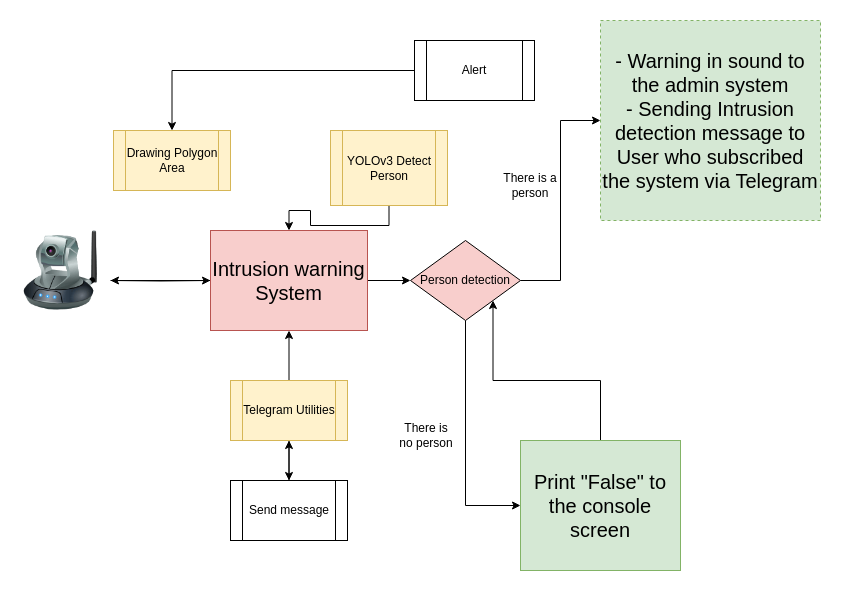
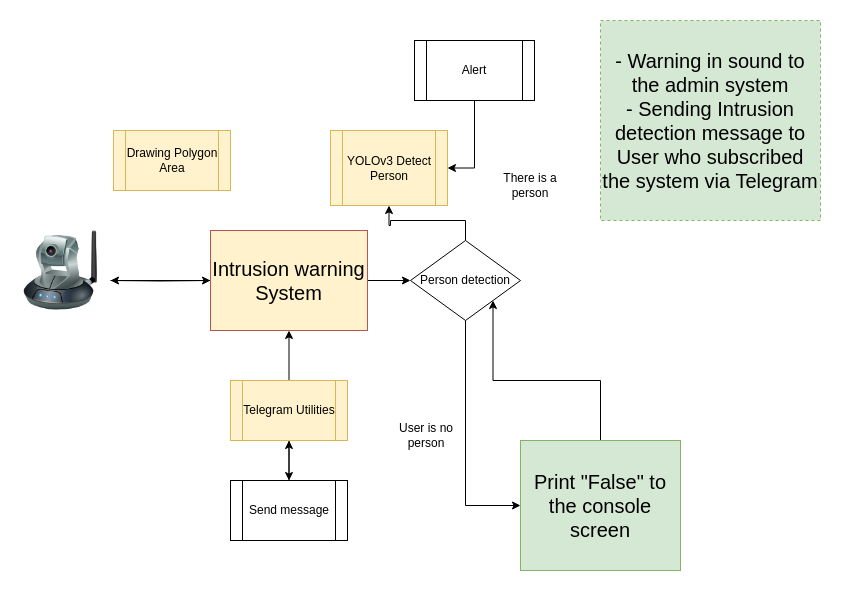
- <mxCell id="13" style="edgeStyle=orthogonalEdgeStyle;rounded=0;orthogonalLoop=1;jettySize=auto;html=1;" parent="1" source="14" target="24" edge="1"><mxGeometry relative="1" as="geometry" /></mxCell>
+ <mxCell id="13" style="edgeStyle=orthogonalEdgeStyle;rounded=0;orthogonalLoop=1;jettySize=auto;html=1;entryX=1;entryY=0.5;entryDx=0;entryDy=0;" parent="1" source="14" target="8" edge="1"><mxGeometry relative="1" as="geometry" /></mxCell>
- <mxCell id="17" style="edgeStyle=orthogonalEdgeStyle;rounded=0;orthogonalLoop=1;jettySize=auto;html=1;entryX=0;entryY=0.5;entryDx=0;entryDy=0;" parent="1" source="19" target="12" edge="1"><mxGeometry relative="1" as="geometry" /></mxCell>
+ <mxCell id="17" style="edgeStyle=orthogonalEdgeStyle;rounded=0;orthogonalLoop=1;jettySize=auto;html=1;" parent="1" source="19" target="8" edge="1"><mxGeometry relative="1" as="geometry" /></mxCell>
- <mxCell id="7" style="edgeStyle=orthogonalEdgeStyle;rounded=0;orthogonalLoop=1;jettySize=auto;html=1;entryX=0.5;entryY=0;entryDx=0;entryDy=0;" parent="1" source="8" target="6" edge="1"><mxGeometry relative="1" as="geometry" /></mxCell>
- <mxCell id="6" value="&lt;font style=&quot;font-size: 20px;&quot;&gt;Intrusion warning System&lt;/font&gt;" style="rounded=0;whiteSpace=wrap;html=1;fillColor=#f8cecc;strokeColor=#b85450;" parent="1" vertex="1"><mxGeometry x="210" y="230" width="157" height="100" as="geometry" /></mxCell>
+ <mxCell id="6" value="&lt;font style=&quot;font-size: 20px;&quot;&gt;Intrusion warning System&lt;/font&gt;" style="rounded=0;whiteSpace=wrap;html=1;fillColor=#fff2cc;strokeColor=#b85450;" parent="1" vertex="1"><mxGeometry x="210" y="230" width="157" height="100" as="geometry" /></mxCell>
- <mxCell id="19" value="Person detection" style="rhombus;whiteSpace=wrap;html=1;fillColor=#f8cecc;" parent="1" vertex="1"><mxGeometry x="410" y="240" width="110" height="80" as="geometry" /></mxCell>
+ <mxCell id="19" value="Person detection" style="rhombus;whiteSpace=wrap;html=1;" parent="1" vertex="1"><mxGeometry x="410" y="240" width="110" height="80" as="geometry" /></mxCell>
- <mxCell id="21" value="There is no person" style="text;html=1;strokeColor=none;fillColor=none;align=center;verticalAlign=middle;whiteSpace=wrap;rounded=0;" parent="1" vertex="1"><mxGeometry x="396" y="420" width="60" height="30" as="geometry" /></mxCell>
+ <mxCell id="21" value="User is no person" style="text;html=1;strokeColor=none;fillColor=none;align=center;verticalAlign=middle;whiteSpace=wrap;rounded=0;" parent="1" vertex="1"><mxGeometry x="396" y="420" width="60" height="30" as="geometry" /></mxCell>
